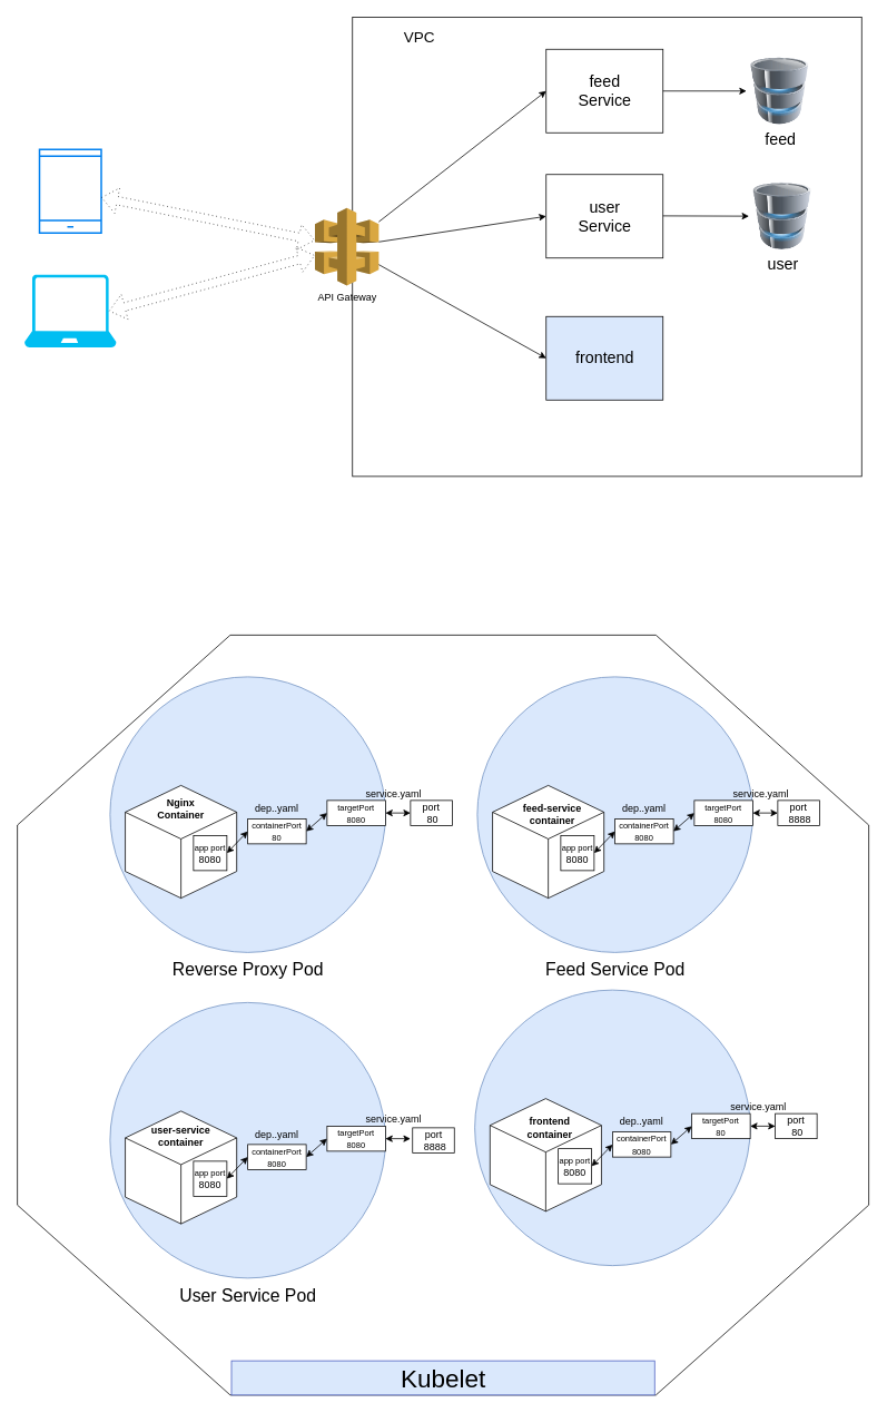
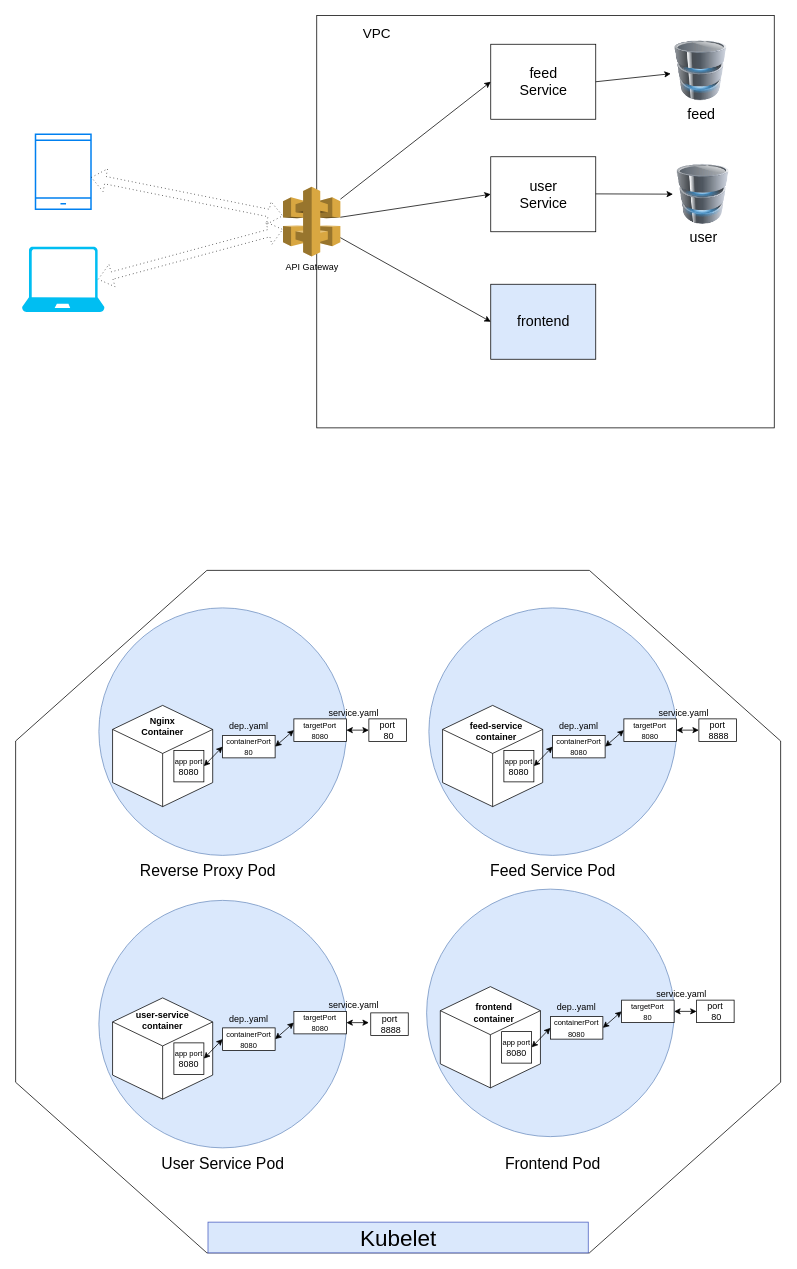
- <mxCell id="5" value="&lt;font style=&quot;font-size: 19px&quot;&gt;feed&lt;/font&gt;" style="image;html=1;image=img/lib/clip_art/computers/Database_128x128.png" parent="1" vertex="1"><mxGeometry x="893.5" y="68.5" width="80" height="80" as="geometry" /></mxCell>
+ <mxCell id="5" value="&lt;font style=&quot;font-size: 19px&quot;&gt;feed&lt;/font&gt;" style="image;html=1;image=img/lib/clip_art/computers/Database_128x128.png" parent="1" vertex="1"><mxGeometry x="893.5" y="53.5" width="80" height="80" as="geometry" /></mxCell>
- <mxCell id="20" value="&lt;font style=&quot;font-size: 21px&quot;&gt;Reverse Proxy Pod&lt;/font&gt;" style="text;html=1;strokeColor=none;fillColor=none;align=center;verticalAlign=middle;whiteSpace=wrap;rounded=0;" parent="1" vertex="1"><mxGeometry x="183.5" y="1150" width="225" height="20" as="geometry" /></mxCell>
+ <mxCell id="20" value="&lt;font style=&quot;font-size: 21px&quot;&gt;Reverse Proxy Pod&lt;/font&gt;" style="text;html=1;strokeColor=none;fillColor=none;align=center;verticalAlign=middle;whiteSpace=wrap;rounded=0;" parent="1" vertex="1"><mxGeometry x="163.5" y="1150" width="225" height="20" as="geometry" /></mxCell>
+ <mxCell id="61" value="&lt;font style=&quot;font-size: 21px&quot;&gt;Frontend Pod&lt;/font&gt;" style="text;html=1;strokeColor=none;fillColor=none;align=center;verticalAlign=middle;whiteSpace=wrap;rounded=0;" parent="1" vertex="1"><mxGeometry x="623.5" y="1540" width="225" height="20" as="geometry" /></mxCell>
